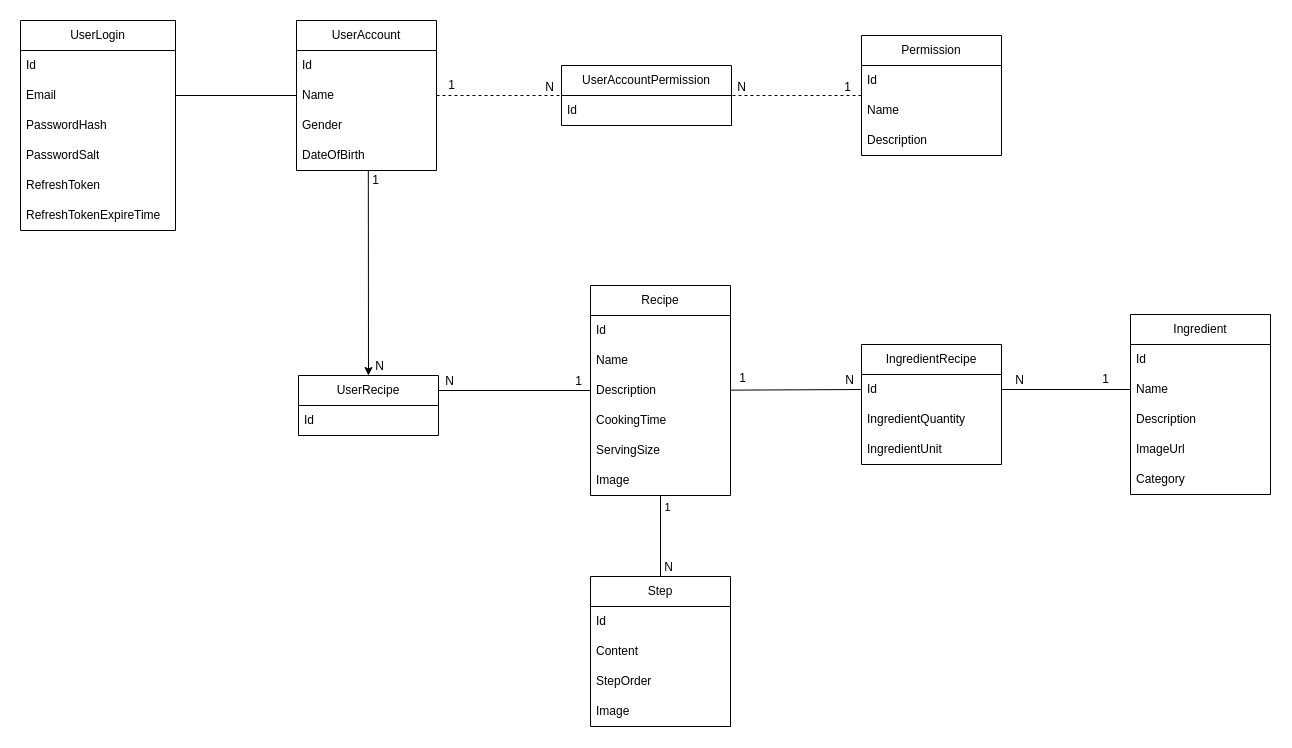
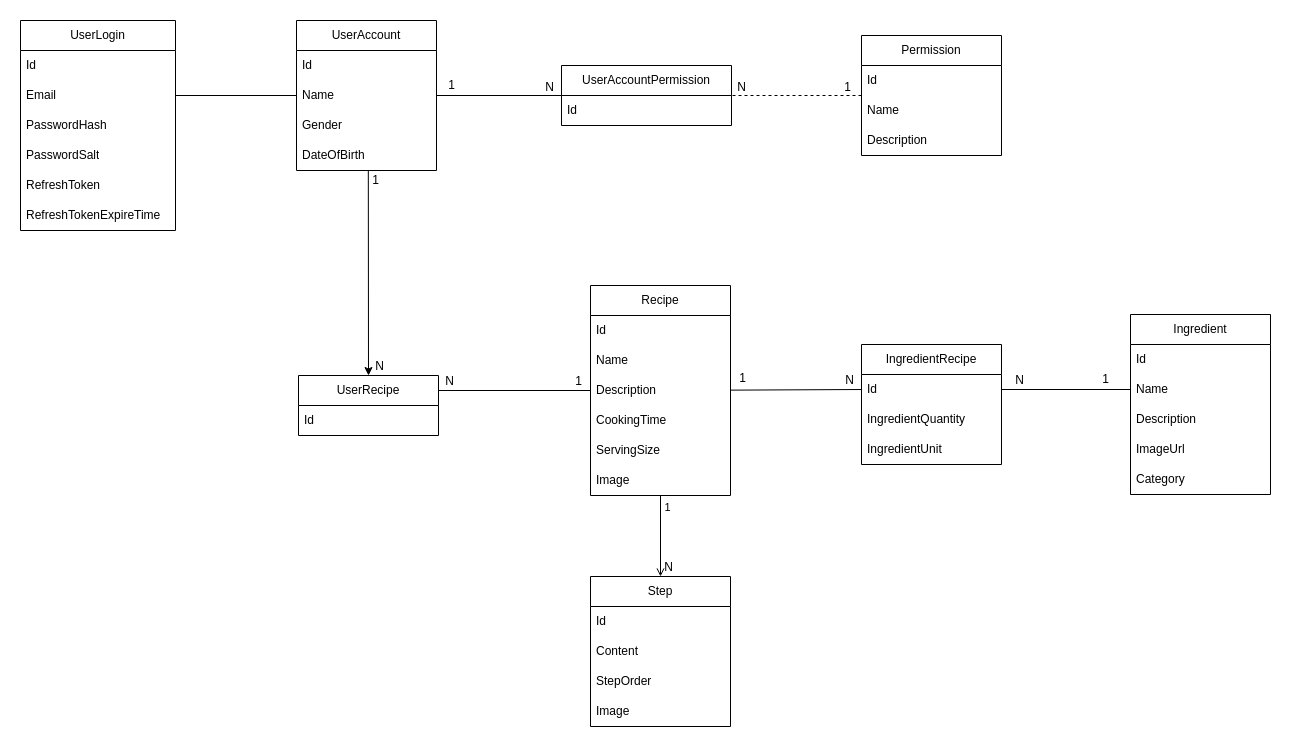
- <mxCell id="51" value="" style="endArrow=none;html=1;rounded=0;dashed=1;" parent="1" source="33" target="49" edge="1"><mxGeometry relative="1" as="geometry"><mxPoint x="446" y="170" as="sourcePoint" /><mxPoint x="571" y="170" as="targetPoint" /></mxGeometry></mxCell>
+ <mxCell id="51" value="" style="endArrow=none;html=1;rounded=0;" parent="1" source="33" target="49" edge="1"><mxGeometry relative="1" as="geometry"><mxPoint x="446" y="170" as="sourcePoint" /><mxPoint x="571" y="170" as="targetPoint" /></mxGeometry></mxCell>
- <mxCell id="30" value="" style="endArrow=none;html=1;rounded=0;entryX=0.5;entryY=0;entryDx=0;entryDy=0;" parent="1" source="8" target="15" edge="1"><mxGeometry relative="1" as="geometry"><mxPoint x="600" y="385" as="sourcePoint" /><mxPoint x="440" y="385" as="targetPoint" /></mxGeometry></mxCell>
+ <mxCell id="30" value="" style="endArrow=open;html=1;rounded=0;entryX=0.5;entryY=0;entryDx=0;entryDy=0;" parent="1" source="8" target="15" edge="1"><mxGeometry relative="1" as="geometry"><mxPoint x="600" y="385" as="sourcePoint" /><mxPoint x="440" y="385" as="targetPoint" /></mxGeometry></mxCell>
